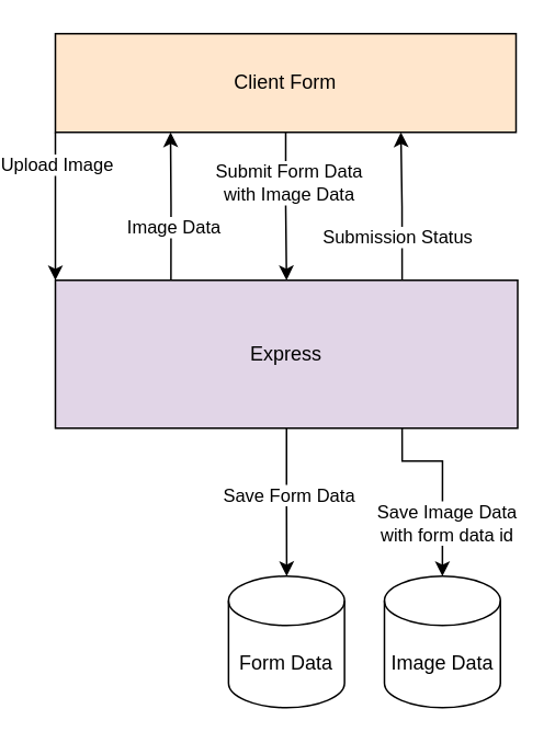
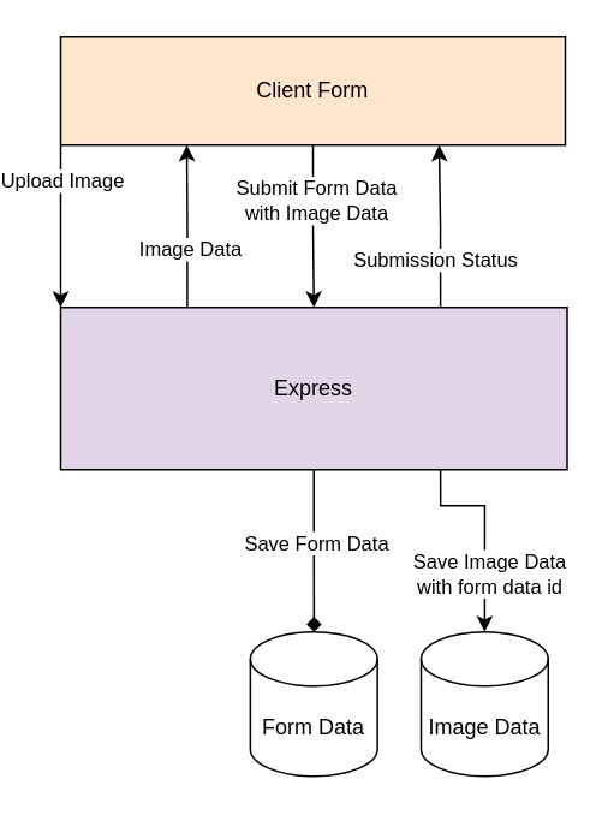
- <mxCell id="6" style="edgeStyle=orthogonalEdgeStyle;rounded=0;orthogonalLoop=1;jettySize=auto;html=1;" edge="1" parent="1" source="8" target="14"><mxGeometry relative="1" as="geometry" /></mxCell>
+ <mxCell id="6" style="edgeStyle=orthogonalEdgeStyle;rounded=0;orthogonalLoop=1;jettySize=auto;html=1;endArrow=diamond;" edge="1" parent="1" source="8" target="14"><mxGeometry relative="1" as="geometry" /></mxCell>
